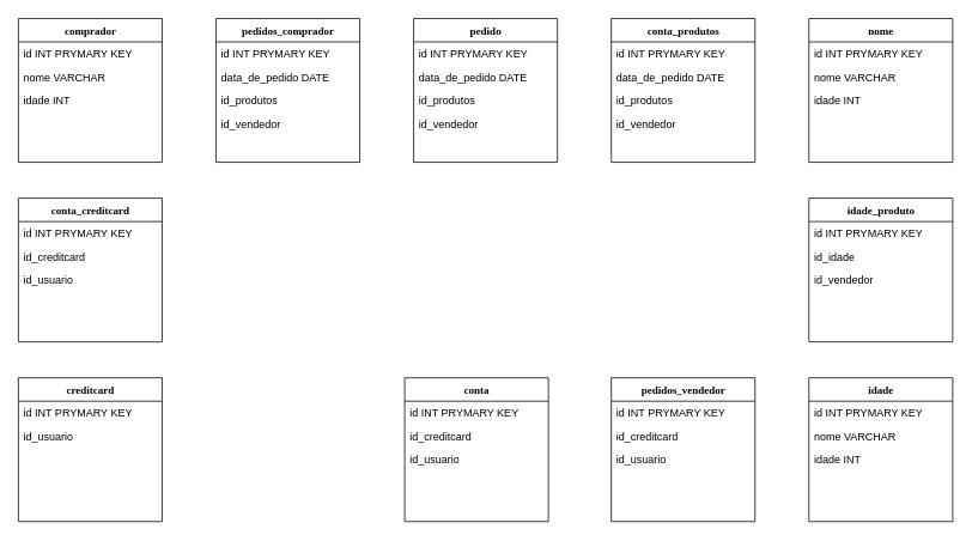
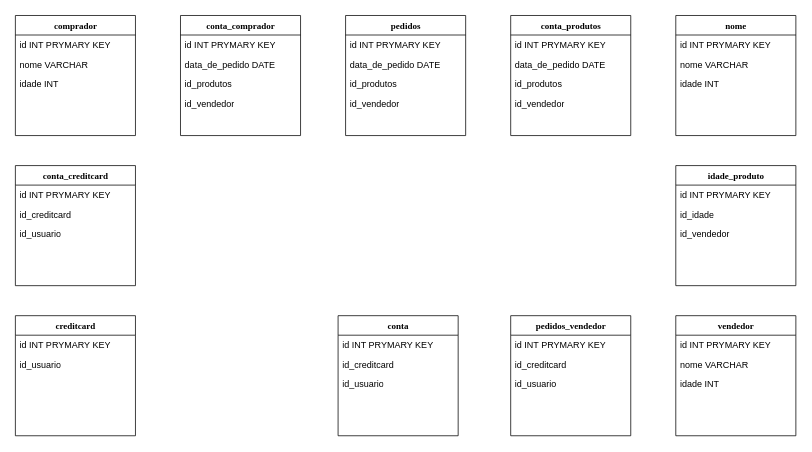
- <mxCell id="20" value="pedidos_comprador" style="swimlane;html=1;fontStyle=1;align=center;verticalAlign=top;childLayout=stackLayout;horizontal=1;startSize=26;horizontalStack=0;resizeParent=1;resizeLast=0;collapsible=1;marginBottom=0;swimlaneFillColor=#ffffff;rounded=0;shadow=0;comic=0;labelBackgroundColor=none;strokeWidth=1;fillColor=none;fontFamily=Verdana;fontSize=12" parent="1" vertex="1"><mxGeometry x="240" y="20" width="160" height="160" as="geometry" /></mxCell>
+ <mxCell id="20" value="conta_comprador" style="swimlane;html=1;fontStyle=1;align=center;verticalAlign=top;childLayout=stackLayout;horizontal=1;startSize=26;horizontalStack=0;resizeParent=1;resizeLast=0;collapsible=1;marginBottom=0;swimlaneFillColor=#ffffff;rounded=0;shadow=0;comic=0;labelBackgroundColor=none;strokeWidth=1;fillColor=none;fontFamily=Verdana;fontSize=12" parent="1" vertex="1"><mxGeometry x="240" y="20" width="160" height="160" as="geometry" /></mxCell>
- <mxCell id="6" value="pedido" style="swimlane;html=1;fontStyle=1;align=center;verticalAlign=top;childLayout=stackLayout;horizontal=1;startSize=26;horizontalStack=0;resizeParent=1;resizeLast=0;collapsible=1;marginBottom=0;swimlaneFillColor=#ffffff;rounded=0;shadow=0;comic=0;labelBackgroundColor=none;strokeWidth=1;fillColor=none;fontFamily=Verdana;fontSize=12" parent="1" vertex="1"><mxGeometry x="460" y="20" width="160" height="160" as="geometry" /></mxCell>
+ <mxCell id="6" value="pedidos" style="swimlane;html=1;fontStyle=1;align=center;verticalAlign=top;childLayout=stackLayout;horizontal=1;startSize=26;horizontalStack=0;resizeParent=1;resizeLast=0;collapsible=1;marginBottom=0;swimlaneFillColor=#ffffff;rounded=0;shadow=0;comic=0;labelBackgroundColor=none;strokeWidth=1;fillColor=none;fontFamily=Verdana;fontSize=12" parent="1" vertex="1"><mxGeometry x="460" y="20" width="160" height="160" as="geometry" /></mxCell>
- <mxCell id="25" value="idade" style="swimlane;html=1;fontStyle=1;align=center;verticalAlign=top;childLayout=stackLayout;horizontal=1;startSize=26;horizontalStack=0;resizeParent=1;resizeLast=0;collapsible=1;marginBottom=0;swimlaneFillColor=#ffffff;rounded=0;shadow=0;comic=0;labelBackgroundColor=none;strokeWidth=1;fillColor=none;fontFamily=Verdana;fontSize=12" parent="1" vertex="1"><mxGeometry x="900" y="420" width="160" height="160" as="geometry"><mxRectangle x="720" y="480" width="100" height="30" as="alternateBounds" /></mxGeometry></mxCell>
+ <mxCell id="25" value="vendedor" style="swimlane;html=1;fontStyle=1;align=center;verticalAlign=top;childLayout=stackLayout;horizontal=1;startSize=26;horizontalStack=0;resizeParent=1;resizeLast=0;collapsible=1;marginBottom=0;swimlaneFillColor=#ffffff;rounded=0;shadow=0;comic=0;labelBackgroundColor=none;strokeWidth=1;fillColor=none;fontFamily=Verdana;fontSize=12" parent="1" vertex="1"><mxGeometry x="900" y="420" width="160" height="160" as="geometry"><mxRectangle x="720" y="480" width="100" height="30" as="alternateBounds" /></mxGeometry></mxCell>
